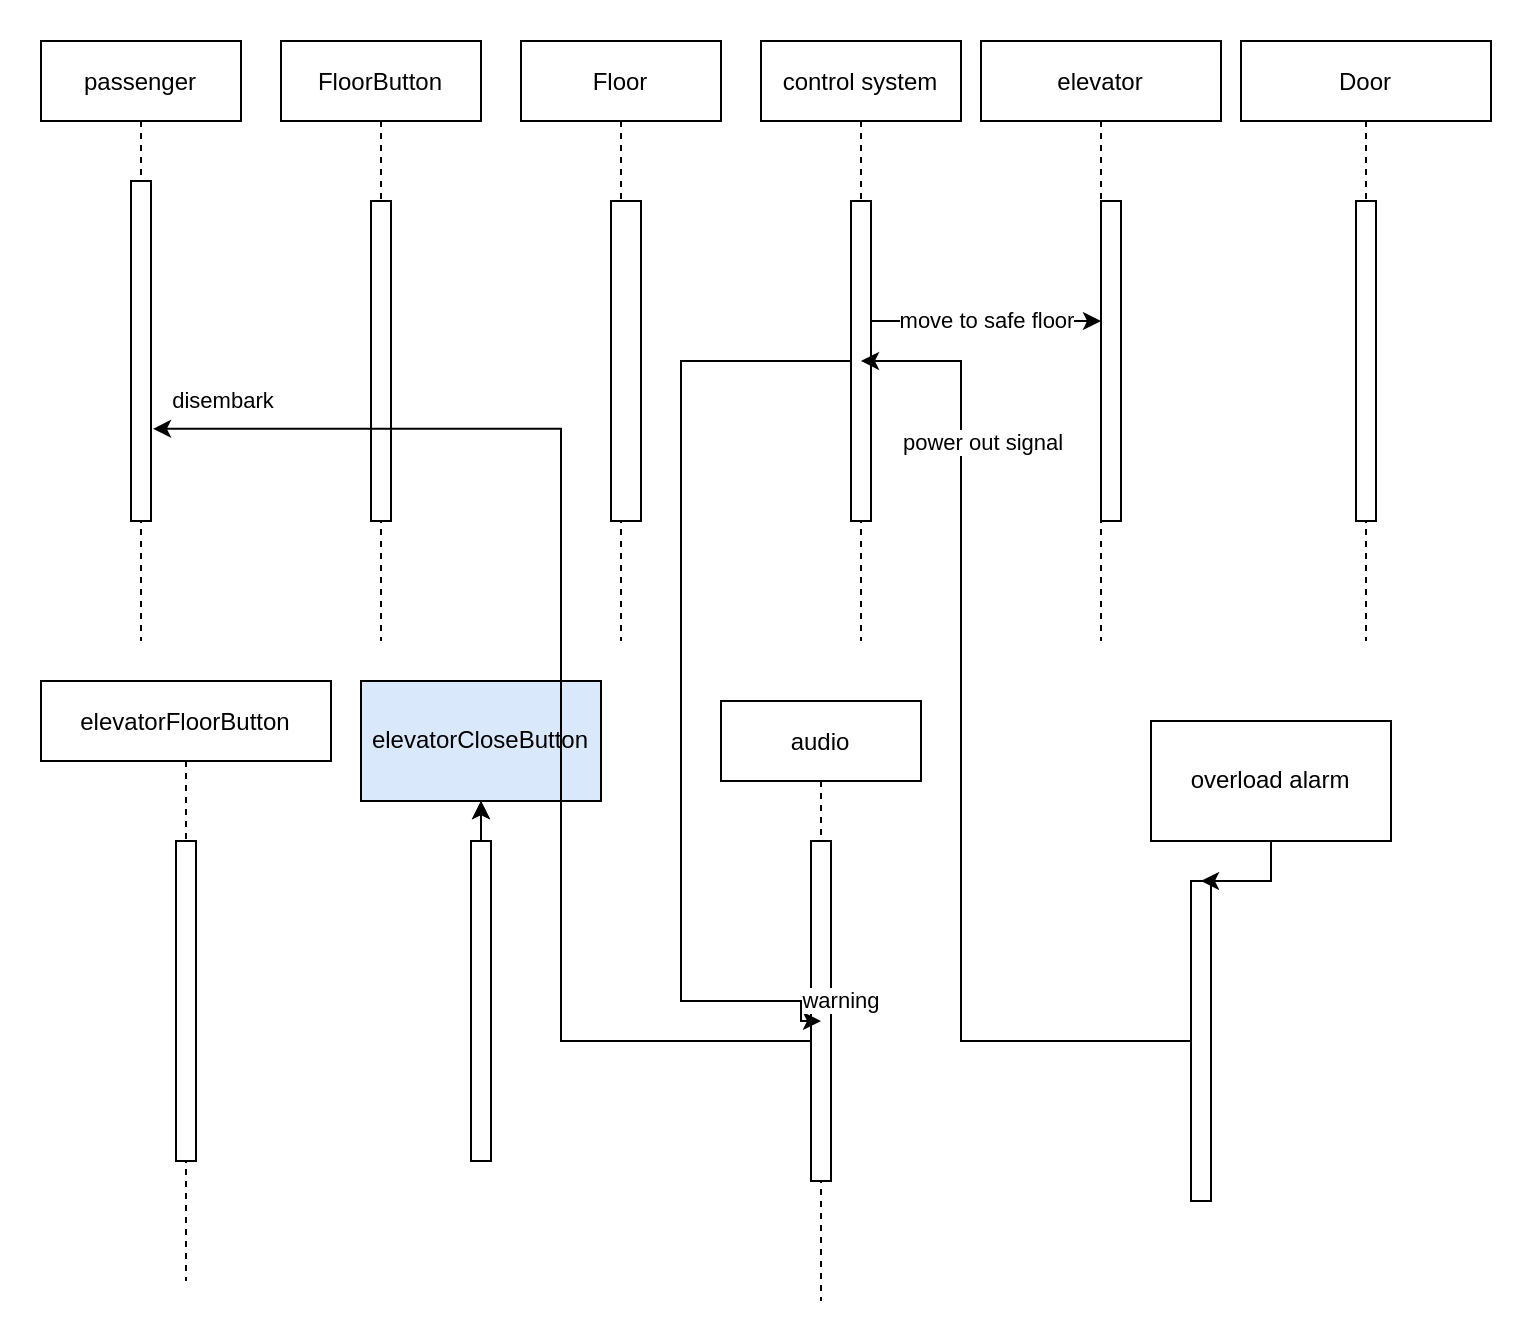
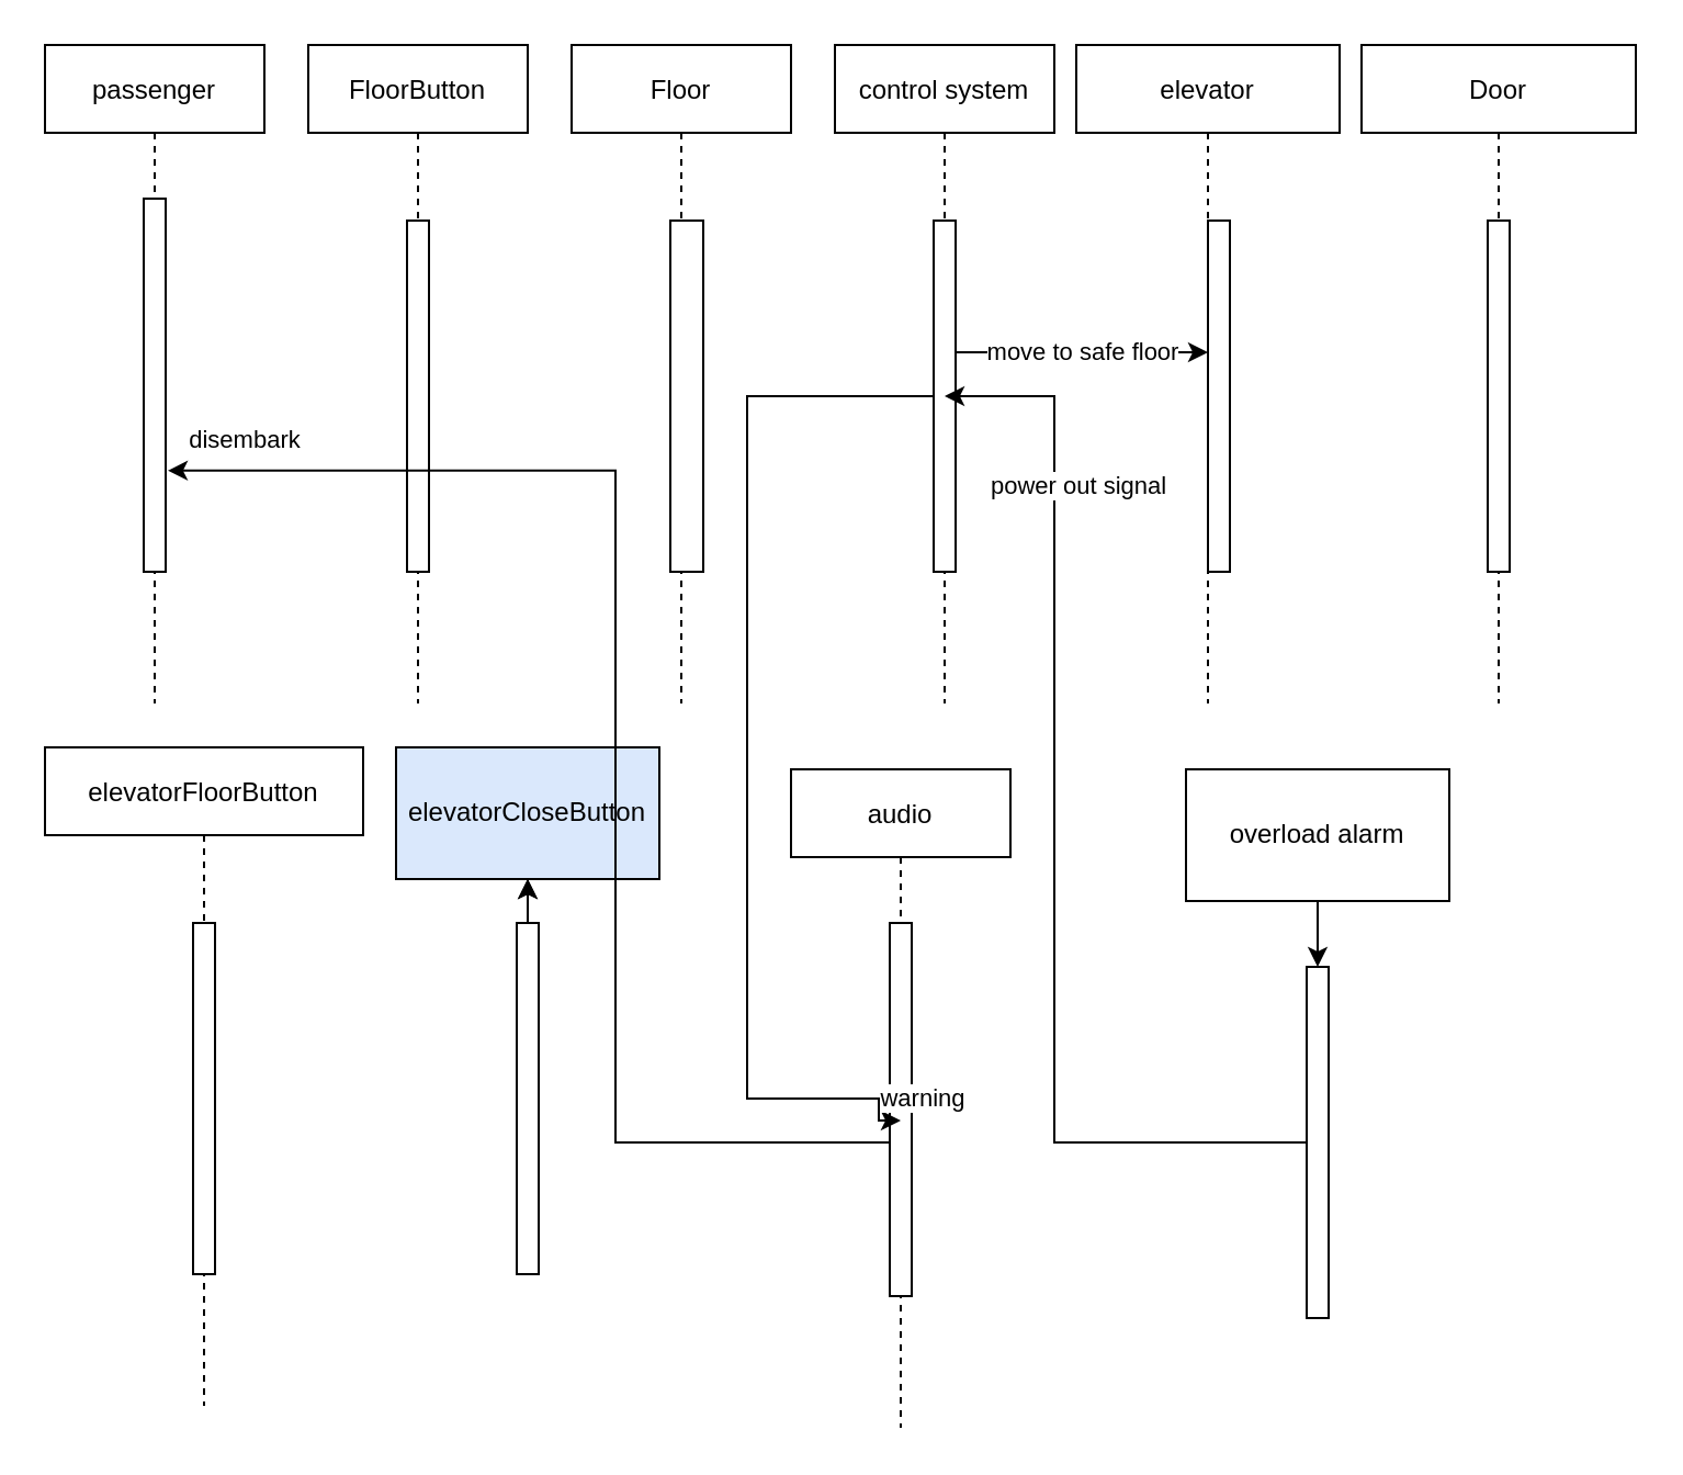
- <mxCell id="24" value="overload alarm" style="whiteSpace=wrap;html=1;rounded=0;shadow=0;strokeWidth=1;" parent="1" vertex="1"><mxGeometry x="575" y="360" width="120" height="60" as="geometry" /></mxCell>
+ <mxCell id="24" value="overload alarm" style="whiteSpace=wrap;html=1;rounded=0;shadow=0;strokeWidth=1;" parent="1" vertex="1"><mxGeometry x="540" y="350" width="120" height="60" as="geometry" /></mxCell>
